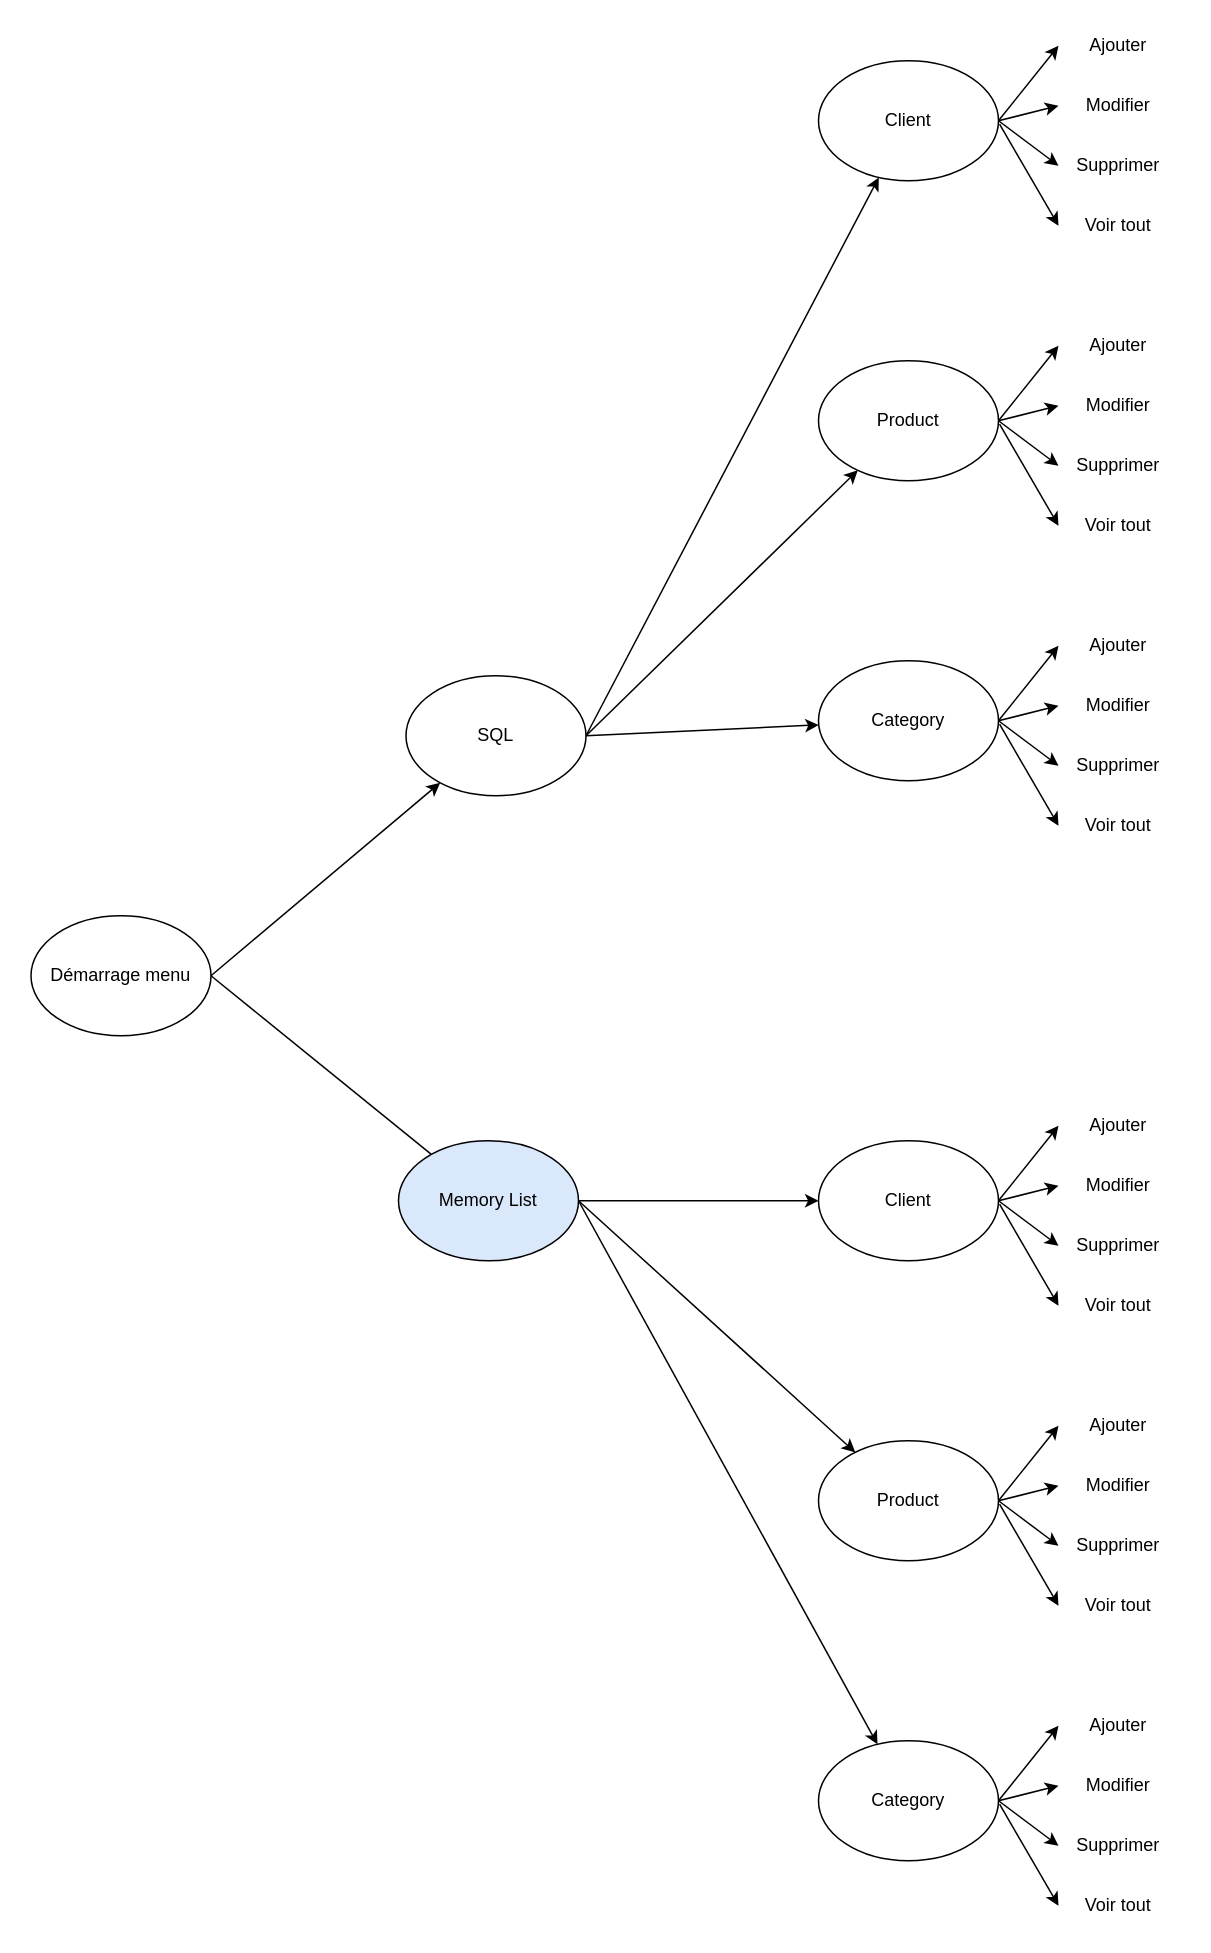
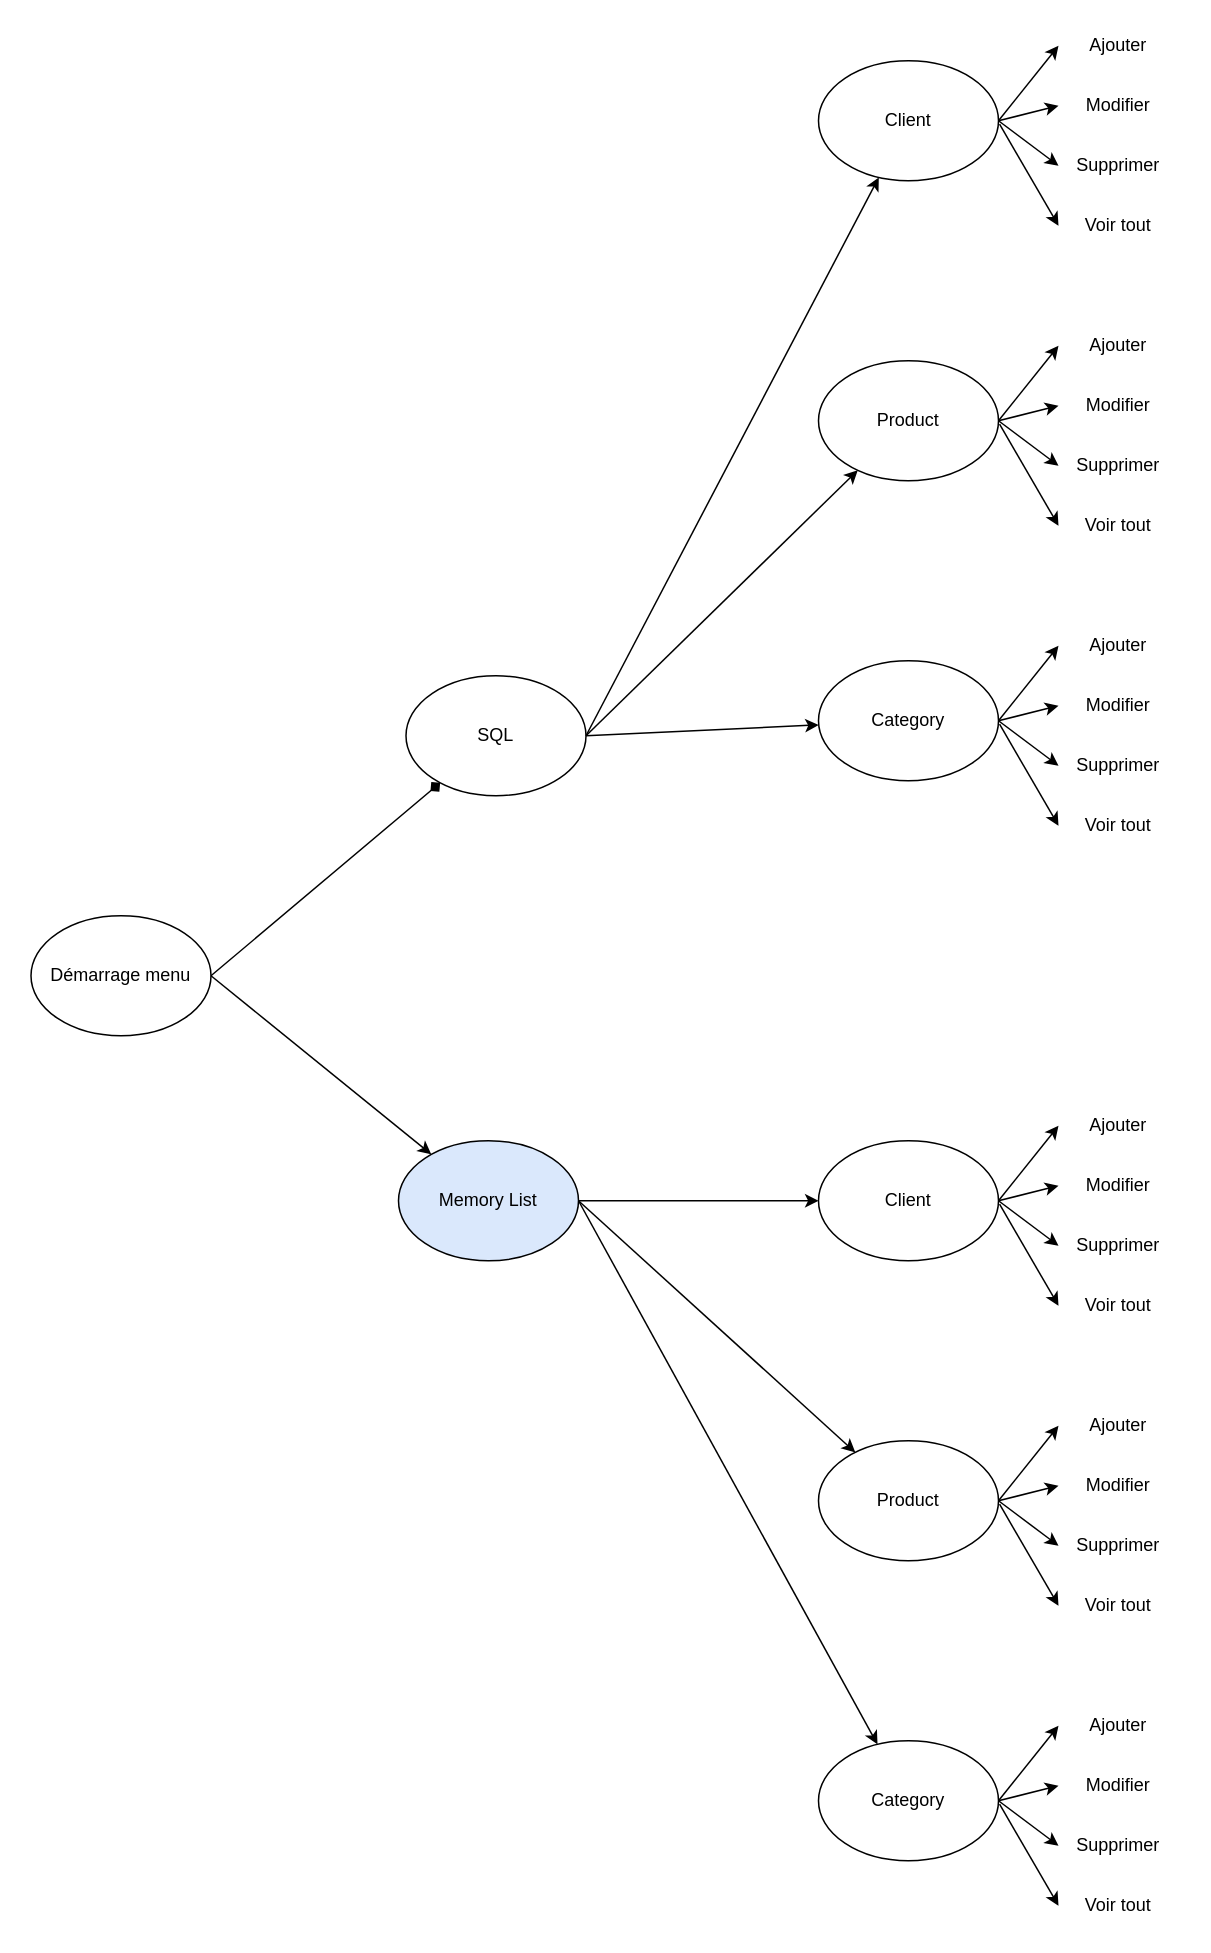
- <mxCell id="3" value="" style="endArrow=classic;html=1;exitX=1;exitY=0.5;exitDx=0;exitDy=0;" edge="1" parent="1" source="2" target="6"><mxGeometry width="50" height="50" relative="1" as="geometry"><mxPoint x="425" y="670" as="sourcePoint" /><mxPoint x="265" y="560" as="targetPoint" /></mxGeometry></mxCell>
+ <mxCell id="3" value="" style="endArrow=diamond;html=1;exitX=1;exitY=0.5;exitDx=0;exitDy=0;" edge="1" parent="1" source="2" target="6"><mxGeometry width="50" height="50" relative="1" as="geometry"><mxPoint x="425" y="670" as="sourcePoint" /><mxPoint x="265" y="560" as="targetPoint" /></mxGeometry></mxCell>
- <mxCell id="4" value="" style="endArrow=none;html=1;exitX=1;exitY=0.5;exitDx=0;exitDy=0;" edge="1" parent="1" source="2" target="5"><mxGeometry width="50" height="50" relative="1" as="geometry"><mxPoint x="425" y="670" as="sourcePoint" /><mxPoint x="265" y="720" as="targetPoint" /></mxGeometry></mxCell>
+ <mxCell id="4" value="" style="endArrow=classic;html=1;exitX=1;exitY=0.5;exitDx=0;exitDy=0;" edge="1" parent="1" source="2" target="5"><mxGeometry width="50" height="50" relative="1" as="geometry"><mxPoint x="425" y="670" as="sourcePoint" /><mxPoint x="265" y="720" as="targetPoint" /></mxGeometry></mxCell>
